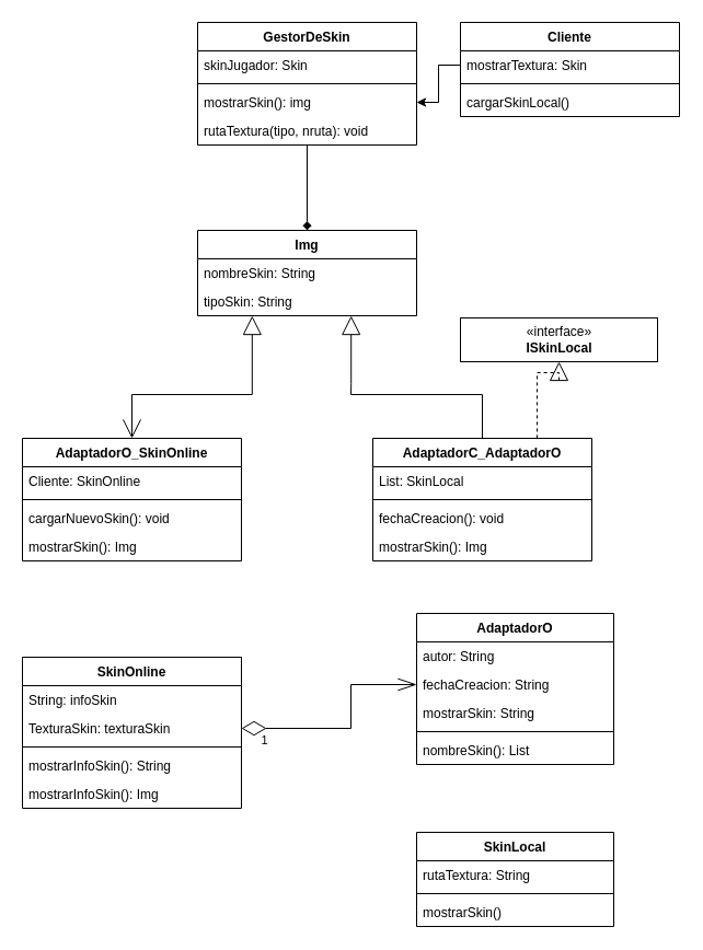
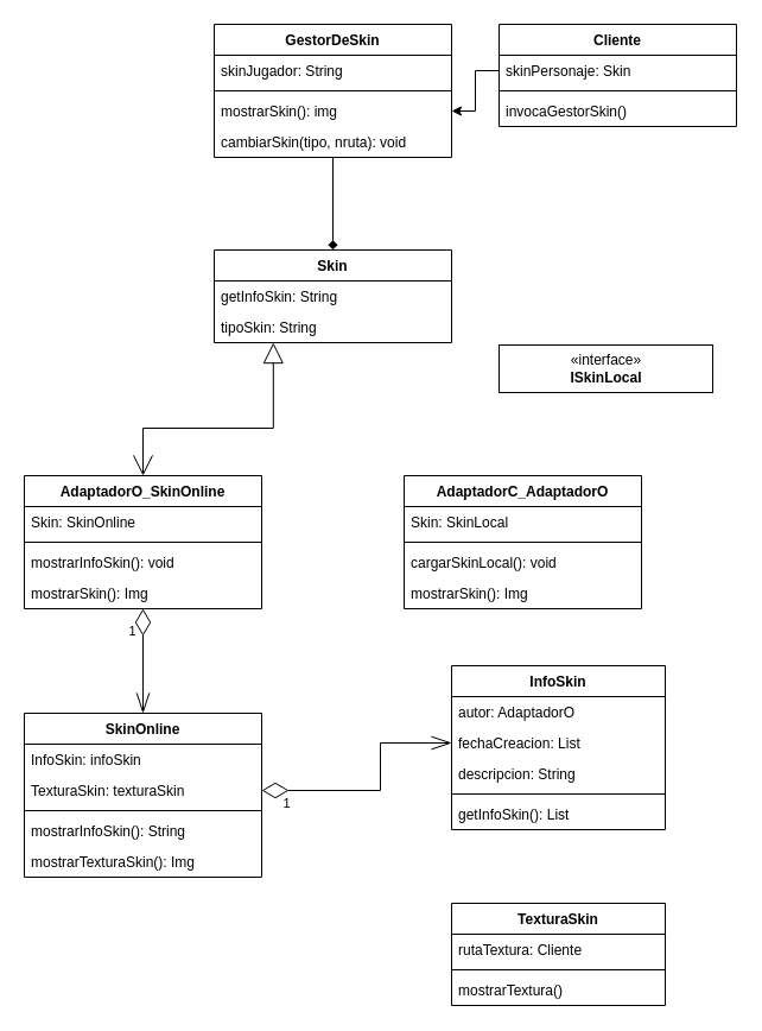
- <mxCell id="39" value="skinJugador: Skin" style="text;strokeColor=none;fillColor=none;align=left;verticalAlign=top;spacingLeft=4;spacingRight=4;overflow=hidden;rotatable=0;points=[[0,0.5],[1,0.5]];portConstraint=eastwest;" parent="38" vertex="1"><mxGeometry y="26" width="200" height="26" as="geometry" /></mxCell>
+ <mxCell id="39" value="skinJugador: String" style="text;strokeColor=none;fillColor=none;align=left;verticalAlign=top;spacingLeft=4;spacingRight=4;overflow=hidden;rotatable=0;points=[[0,0.5],[1,0.5]];portConstraint=eastwest;" parent="38" vertex="1"><mxGeometry y="26" width="200" height="26" as="geometry" /></mxCell>
- <mxCell id="3" value="mostrarTextura: Skin" style="text;strokeColor=none;fillColor=none;align=left;verticalAlign=top;spacingLeft=4;spacingRight=4;overflow=hidden;rotatable=0;points=[[0,0.5],[1,0.5]];portConstraint=eastwest;" parent="2" vertex="1"><mxGeometry y="26" width="200" height="26" as="geometry" /></mxCell>
+ <mxCell id="3" value="skinPersonaje: Skin" style="text;strokeColor=none;fillColor=none;align=left;verticalAlign=top;spacingLeft=4;spacingRight=4;overflow=hidden;rotatable=0;points=[[0,0.5],[1,0.5]];portConstraint=eastwest;" parent="2" vertex="1"><mxGeometry y="26" width="200" height="26" as="geometry" /></mxCell>
- <mxCell id="5" value="cargarSkinLocal()" style="text;strokeColor=none;fillColor=none;align=left;verticalAlign=top;spacingLeft=4;spacingRight=4;overflow=hidden;rotatable=0;points=[[0,0.5],[1,0.5]];portConstraint=eastwest;" parent="2" vertex="1"><mxGeometry y="60" width="200" height="26" as="geometry" /></mxCell>
+ <mxCell id="5" value="invocaGestorSkin()" style="text;strokeColor=none;fillColor=none;align=left;verticalAlign=top;spacingLeft=4;spacingRight=4;overflow=hidden;rotatable=0;points=[[0,0.5],[1,0.5]];portConstraint=eastwest;" parent="2" vertex="1"><mxGeometry y="60" width="200" height="26" as="geometry" /></mxCell>
- <mxCell id="42" value="rutaTextura(tipo, nruta): void" style="text;strokeColor=none;fillColor=none;align=left;verticalAlign=top;spacingLeft=4;spacingRight=4;overflow=hidden;rotatable=0;points=[[0,0.5],[1,0.5]];portConstraint=eastwest;" vertex="1" parent="38"><mxGeometry y="86" width="200" height="26" as="geometry" /></mxCell>
+ <mxCell id="42" value="cambiarSkin(tipo, nruta): void" style="text;strokeColor=none;fillColor=none;align=left;verticalAlign=top;spacingLeft=4;spacingRight=4;overflow=hidden;rotatable=0;points=[[0,0.5],[1,0.5]];portConstraint=eastwest;" vertex="1" parent="38"><mxGeometry y="86" width="200" height="26" as="geometry" /></mxCell>
- <mxCell id="34" value="Img" style="swimlane;fontStyle=1;align=center;verticalAlign=top;childLayout=stackLayout;horizontal=1;startSize=26;horizontalStack=0;resizeParent=1;resizeParentMax=0;resizeLast=0;collapsible=1;marginBottom=0;" parent="1" vertex="1"><mxGeometry x="180" y="210" width="200" height="78" as="geometry" /></mxCell>
+ <mxCell id="34" value="Skin" style="swimlane;fontStyle=1;align=center;verticalAlign=top;childLayout=stackLayout;horizontal=1;startSize=26;horizontalStack=0;resizeParent=1;resizeParentMax=0;resizeLast=0;collapsible=1;marginBottom=0;" parent="1" vertex="1"><mxGeometry x="180" y="210" width="200" height="78" as="geometry" /></mxCell>
- <mxCell id="35" value="nombreSkin: String" style="text;strokeColor=none;fillColor=none;align=left;verticalAlign=top;spacingLeft=4;spacingRight=4;overflow=hidden;rotatable=0;points=[[0,0.5],[1,0.5]];portConstraint=eastwest;" parent="34" vertex="1"><mxGeometry y="26" width="200" height="26" as="geometry" /></mxCell>
+ <mxCell id="35" value="getInfoSkin: String" style="text;strokeColor=none;fillColor=none;align=left;verticalAlign=top;spacingLeft=4;spacingRight=4;overflow=hidden;rotatable=0;points=[[0,0.5],[1,0.5]];portConstraint=eastwest;" parent="34" vertex="1"><mxGeometry y="26" width="200" height="26" as="geometry" /></mxCell>
- <mxCell id="31" style="edgeStyle=orthogonalEdgeStyle;rounded=0;orthogonalLoop=1;jettySize=auto;html=1;startArrow=block;startFill=0;endArrow=none;endFill=0;startSize=15;endSize=15;dashed=1;exitX=0.5;exitY=1;exitDx=0;exitDy=0;entryX=0.75;entryY=0;entryDx=0;entryDy=0;" parent="1" source="49" target="43" edge="1"><mxGeometry relative="1" as="geometry"><mxPoint x="740" y="400" as="sourcePoint" /><Array as="points"><mxPoint x="510" y="340" /><mxPoint x="490" y="340" /></Array><mxPoint x="510" y="370" as="targetPoint" /></mxGeometry></mxCell>
- <mxCell id="32" style="edgeStyle=orthogonalEdgeStyle;rounded=0;orthogonalLoop=1;jettySize=auto;html=1;startArrow=block;startFill=0;endArrow=none;endFill=0;startSize=15;endSize=15;entryX=0.5;entryY=0;entryDx=0;entryDy=0;exitX=0.701;exitY=1.002;exitDx=0;exitDy=0;exitPerimeter=0;" parent="1" source="36" target="43" edge="1"><mxGeometry relative="1" as="geometry"><mxPoint x="320.4" y="321.402" as="sourcePoint" /><Array as="points"><mxPoint x="320" y="350" /><mxPoint x="320" y="350" /><mxPoint x="320" y="360" /><mxPoint x="440" y="360" /></Array><mxPoint x="430" y="340" as="targetPoint" /></mxGeometry></mxCell>
- <mxCell id="7" value="Cliente: SkinOnline" style="text;strokeColor=none;fillColor=none;align=left;verticalAlign=top;spacingLeft=4;spacingRight=4;overflow=hidden;rotatable=0;points=[[0,0.5],[1,0.5]];portConstraint=eastwest;" parent="6" vertex="1"><mxGeometry y="26" width="200" height="26" as="geometry" /></mxCell>
+ <mxCell id="7" value="Skin: SkinOnline" style="text;strokeColor=none;fillColor=none;align=left;verticalAlign=top;spacingLeft=4;spacingRight=4;overflow=hidden;rotatable=0;points=[[0,0.5],[1,0.5]];portConstraint=eastwest;" parent="6" vertex="1"><mxGeometry y="26" width="200" height="26" as="geometry" /></mxCell>
- <mxCell id="44" value="List: SkinLocal" style="text;strokeColor=none;fillColor=none;align=left;verticalAlign=top;spacingLeft=4;spacingRight=4;overflow=hidden;rotatable=0;points=[[0,0.5],[1,0.5]];portConstraint=eastwest;" parent="43" vertex="1"><mxGeometry y="26" width="200" height="26" as="geometry" /></mxCell>
+ <mxCell id="44" value="Skin: SkinLocal" style="text;strokeColor=none;fillColor=none;align=left;verticalAlign=top;spacingLeft=4;spacingRight=4;overflow=hidden;rotatable=0;points=[[0,0.5],[1,0.5]];portConstraint=eastwest;" parent="43" vertex="1"><mxGeometry y="26" width="200" height="26" as="geometry" /></mxCell>
- <mxCell id="9" value="cargarNuevoSkin(): void" style="text;strokeColor=none;fillColor=none;align=left;verticalAlign=top;spacingLeft=4;spacingRight=4;overflow=hidden;rotatable=0;points=[[0,0.5],[1,0.5]];portConstraint=eastwest;" parent="6" vertex="1"><mxGeometry y="60" width="200" height="26" as="geometry" /></mxCell>
+ <mxCell id="9" value="mostrarInfoSkin(): void" style="text;strokeColor=none;fillColor=none;align=left;verticalAlign=top;spacingLeft=4;spacingRight=4;overflow=hidden;rotatable=0;points=[[0,0.5],[1,0.5]];portConstraint=eastwest;" parent="6" vertex="1"><mxGeometry y="60" width="200" height="26" as="geometry" /></mxCell>
- <mxCell id="46" value="fechaCreacion(): void" style="text;strokeColor=none;fillColor=none;align=left;verticalAlign=top;spacingLeft=4;spacingRight=4;overflow=hidden;rotatable=0;points=[[0,0.5],[1,0.5]];portConstraint=eastwest;" vertex="1" parent="43"><mxGeometry y="60" width="200" height="26" as="geometry" /></mxCell>
+ <mxCell id="46" value="cargarSkinLocal(): void" style="text;strokeColor=none;fillColor=none;align=left;verticalAlign=top;spacingLeft=4;spacingRight=4;overflow=hidden;rotatable=0;points=[[0,0.5],[1,0.5]];portConstraint=eastwest;" vertex="1" parent="43"><mxGeometry y="60" width="200" height="26" as="geometry" /></mxCell>
+ <mxCell id="29" style="edgeStyle=orthogonalEdgeStyle;rounded=0;orthogonalLoop=1;jettySize=auto;html=1;endArrow=openThin;endFill=0;startSize=20;endSize=15;startArrow=diamondThin;startFill=0;entryX=0.5;entryY=0;entryDx=0;entryDy=0;" parent="1" target="11" edge="1" source="6"><mxGeometry relative="1" as="geometry"><mxPoint x="120" y="530" as="sourcePoint" /><mxPoint x="409.94" y="614" as="targetPoint" /><Array as="points" /></mxGeometry></mxCell>
+ <mxCell id="30" value="1" style="edgeLabel;html=1;align=center;verticalAlign=middle;resizable=0;points=[];labelBackgroundColor=none;" parent="29" vertex="1" connectable="0"><mxGeometry x="-0.84" relative="1" as="geometry"><mxPoint x="-10" y="11" as="offset" /></mxGeometry></mxCell>
- <mxCell id="17" value="AdaptadorO" style="swimlane;fontStyle=1;align=center;verticalAlign=top;childLayout=stackLayout;horizontal=1;startSize=26;horizontalStack=0;resizeParent=1;resizeParentMax=0;resizeLast=0;collapsible=1;marginBottom=0;" parent="1" vertex="1"><mxGeometry x="380" y="560" width="180" height="138" as="geometry" /></mxCell>
+ <mxCell id="17" value="InfoSkin" style="swimlane;fontStyle=1;align=center;verticalAlign=top;childLayout=stackLayout;horizontal=1;startSize=26;horizontalStack=0;resizeParent=1;resizeParentMax=0;resizeLast=0;collapsible=1;marginBottom=0;" parent="1" vertex="1"><mxGeometry x="380" y="560" width="180" height="138" as="geometry" /></mxCell>
- <mxCell id="18" value="autor: String" style="text;strokeColor=none;fillColor=none;align=left;verticalAlign=top;spacingLeft=4;spacingRight=4;overflow=hidden;rotatable=0;points=[[0,0.5],[1,0.5]];portConstraint=eastwest;" parent="17" vertex="1"><mxGeometry y="26" width="180" height="26" as="geometry" /></mxCell>
+ <mxCell id="18" value="autor: AdaptadorO" style="text;strokeColor=none;fillColor=none;align=left;verticalAlign=top;spacingLeft=4;spacingRight=4;overflow=hidden;rotatable=0;points=[[0,0.5],[1,0.5]];portConstraint=eastwest;" parent="17" vertex="1"><mxGeometry y="26" width="180" height="26" as="geometry" /></mxCell>
- <mxCell id="19" value="fechaCreacion: String" style="text;strokeColor=none;fillColor=none;align=left;verticalAlign=top;spacingLeft=4;spacingRight=4;overflow=hidden;rotatable=0;points=[[0,0.5],[1,0.5]];portConstraint=eastwest;" parent="17" vertex="1"><mxGeometry y="52" width="180" height="26" as="geometry" /></mxCell>
+ <mxCell id="19" value="fechaCreacion: List" style="text;strokeColor=none;fillColor=none;align=left;verticalAlign=top;spacingLeft=4;spacingRight=4;overflow=hidden;rotatable=0;points=[[0,0.5],[1,0.5]];portConstraint=eastwest;" parent="17" vertex="1"><mxGeometry y="52" width="180" height="26" as="geometry" /></mxCell>
- <mxCell id="12" value="String: infoSkin" style="text;strokeColor=none;fillColor=none;align=left;verticalAlign=top;spacingLeft=4;spacingRight=4;overflow=hidden;rotatable=0;points=[[0,0.5],[1,0.5]];portConstraint=eastwest;" parent="11" vertex="1"><mxGeometry y="26" width="200" height="26" as="geometry" /></mxCell>
+ <mxCell id="12" value="InfoSkin: infoSkin" style="text;strokeColor=none;fillColor=none;align=left;verticalAlign=top;spacingLeft=4;spacingRight=4;overflow=hidden;rotatable=0;points=[[0,0.5],[1,0.5]];portConstraint=eastwest;" parent="11" vertex="1"><mxGeometry y="26" width="200" height="26" as="geometry" /></mxCell>
- <mxCell id="20" value="mostrarSkin: String" style="text;strokeColor=none;fillColor=none;align=left;verticalAlign=top;spacingLeft=4;spacingRight=4;overflow=hidden;rotatable=0;points=[[0,0.5],[1,0.5]];portConstraint=eastwest;" parent="17" vertex="1"><mxGeometry y="78" width="180" height="26" as="geometry" /></mxCell>
+ <mxCell id="20" value="descripcion: String" style="text;strokeColor=none;fillColor=none;align=left;verticalAlign=top;spacingLeft=4;spacingRight=4;overflow=hidden;rotatable=0;points=[[0,0.5],[1,0.5]];portConstraint=eastwest;" parent="17" vertex="1"><mxGeometry y="78" width="180" height="26" as="geometry" /></mxCell>
- <mxCell id="22" value="nombreSkin(): List" style="text;strokeColor=none;fillColor=none;align=left;verticalAlign=top;spacingLeft=4;spacingRight=4;overflow=hidden;rotatable=0;points=[[0,0.5],[1,0.5]];portConstraint=eastwest;" parent="17" vertex="1"><mxGeometry y="112" width="180" height="26" as="geometry" /></mxCell>
+ <mxCell id="22" value="getInfoSkin(): List" style="text;strokeColor=none;fillColor=none;align=left;verticalAlign=top;spacingLeft=4;spacingRight=4;overflow=hidden;rotatable=0;points=[[0,0.5],[1,0.5]];portConstraint=eastwest;" parent="17" vertex="1"><mxGeometry y="112" width="180" height="26" as="geometry" /></mxCell>
- <mxCell id="16" value="mostrarInfoSkin(): Img" style="text;strokeColor=none;fillColor=none;align=left;verticalAlign=top;spacingLeft=4;spacingRight=4;overflow=hidden;rotatable=0;points=[[0,0.5],[1,0.5]];portConstraint=eastwest;" vertex="1" parent="11"><mxGeometry y="112" width="200" height="26" as="geometry" /></mxCell>
+ <mxCell id="16" value="mostrarTexturaSkin(): Img" style="text;strokeColor=none;fillColor=none;align=left;verticalAlign=top;spacingLeft=4;spacingRight=4;overflow=hidden;rotatable=0;points=[[0,0.5],[1,0.5]];portConstraint=eastwest;" vertex="1" parent="11"><mxGeometry y="112" width="200" height="26" as="geometry" /></mxCell>
- <mxCell id="23" value="SkinLocal" style="swimlane;fontStyle=1;align=center;verticalAlign=top;childLayout=stackLayout;horizontal=1;startSize=26;horizontalStack=0;resizeParent=1;resizeParentMax=0;resizeLast=0;collapsible=1;marginBottom=0;" parent="1" vertex="1"><mxGeometry x="380" y="760" width="180" height="86" as="geometry" /></mxCell>
+ <mxCell id="23" value="TexturaSkin" style="swimlane;fontStyle=1;align=center;verticalAlign=top;childLayout=stackLayout;horizontal=1;startSize=26;horizontalStack=0;resizeParent=1;resizeParentMax=0;resizeLast=0;collapsible=1;marginBottom=0;" parent="1" vertex="1"><mxGeometry x="380" y="760" width="180" height="86" as="geometry" /></mxCell>
- <mxCell id="24" value="rutaTextura: String" style="text;strokeColor=none;fillColor=none;align=left;verticalAlign=top;spacingLeft=4;spacingRight=4;overflow=hidden;rotatable=0;points=[[0,0.5],[1,0.5]];portConstraint=eastwest;" parent="23" vertex="1"><mxGeometry y="26" width="180" height="26" as="geometry" /></mxCell>
+ <mxCell id="24" value="rutaTextura: Cliente" style="text;strokeColor=none;fillColor=none;align=left;verticalAlign=top;spacingLeft=4;spacingRight=4;overflow=hidden;rotatable=0;points=[[0,0.5],[1,0.5]];portConstraint=eastwest;" parent="23" vertex="1"><mxGeometry y="26" width="180" height="26" as="geometry" /></mxCell>
- <mxCell id="26" value="mostrarSkin()" style="text;strokeColor=none;fillColor=none;align=left;verticalAlign=top;spacingLeft=4;spacingRight=4;overflow=hidden;rotatable=0;points=[[0,0.5],[1,0.5]];portConstraint=eastwest;" parent="23" vertex="1"><mxGeometry y="60" width="180" height="26" as="geometry" /></mxCell>
+ <mxCell id="26" value="mostrarTextura()" style="text;strokeColor=none;fillColor=none;align=left;verticalAlign=top;spacingLeft=4;spacingRight=4;overflow=hidden;rotatable=0;points=[[0,0.5],[1,0.5]];portConstraint=eastwest;" parent="23" vertex="1"><mxGeometry y="60" width="180" height="26" as="geometry" /></mxCell>
